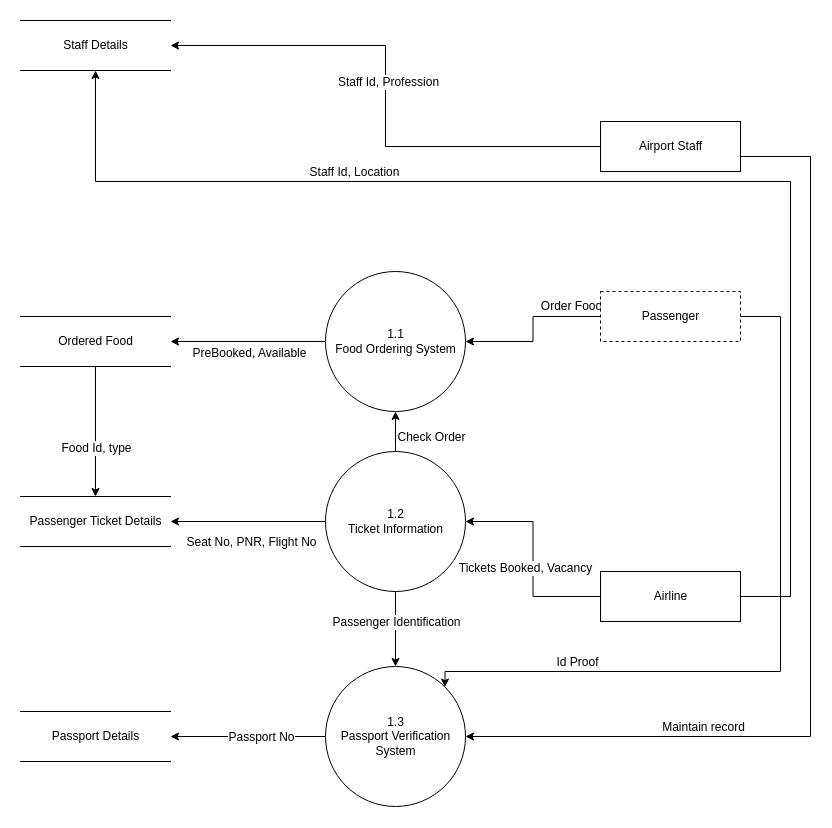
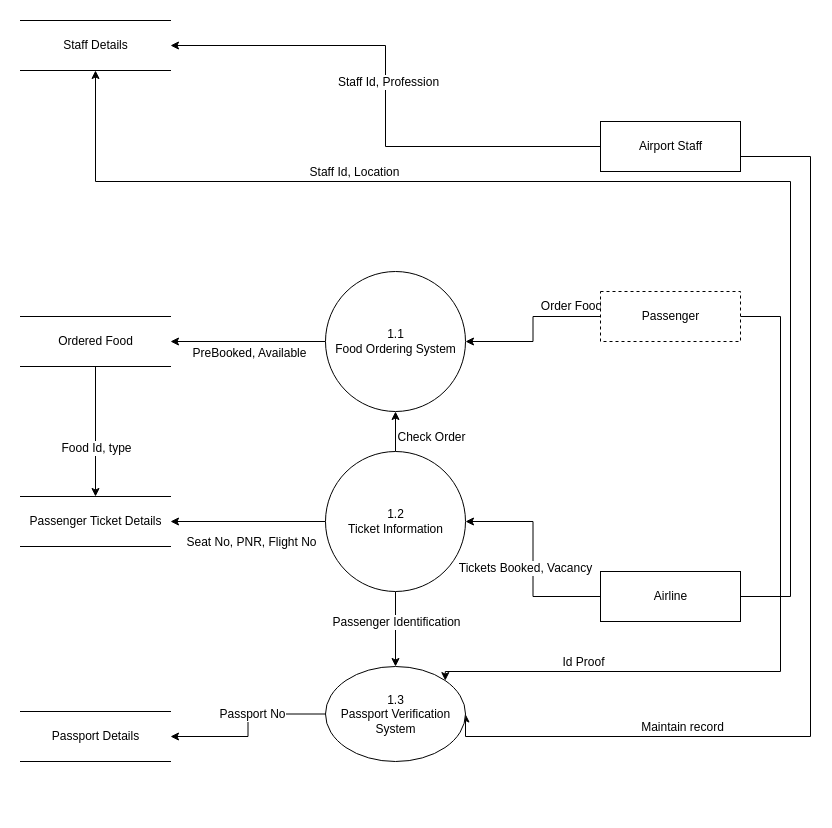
- <mxCell id="30" value="1.3&lt;br&gt;Passport Verification &lt;br&gt;System" style="shape=ellipse;html=1;dashed=0;whitespace=wrap;aspect=fixed;perimeter=ellipsePerimeter;" vertex="1" parent="1"><mxGeometry x="325" y="666" width="140" height="140" as="geometry" /></mxCell>
+ <mxCell id="30" value="1.3&lt;br&gt;Passport Verification &lt;br&gt;System" style="shape=ellipse;html=1;dashed=0;whitespace=wrap;aspect=fixed;perimeter=ellipsePerimeter;" vertex="1" parent="1"><mxGeometry x="325" y="666" width="140" height="95" as="geometry" /></mxCell>
